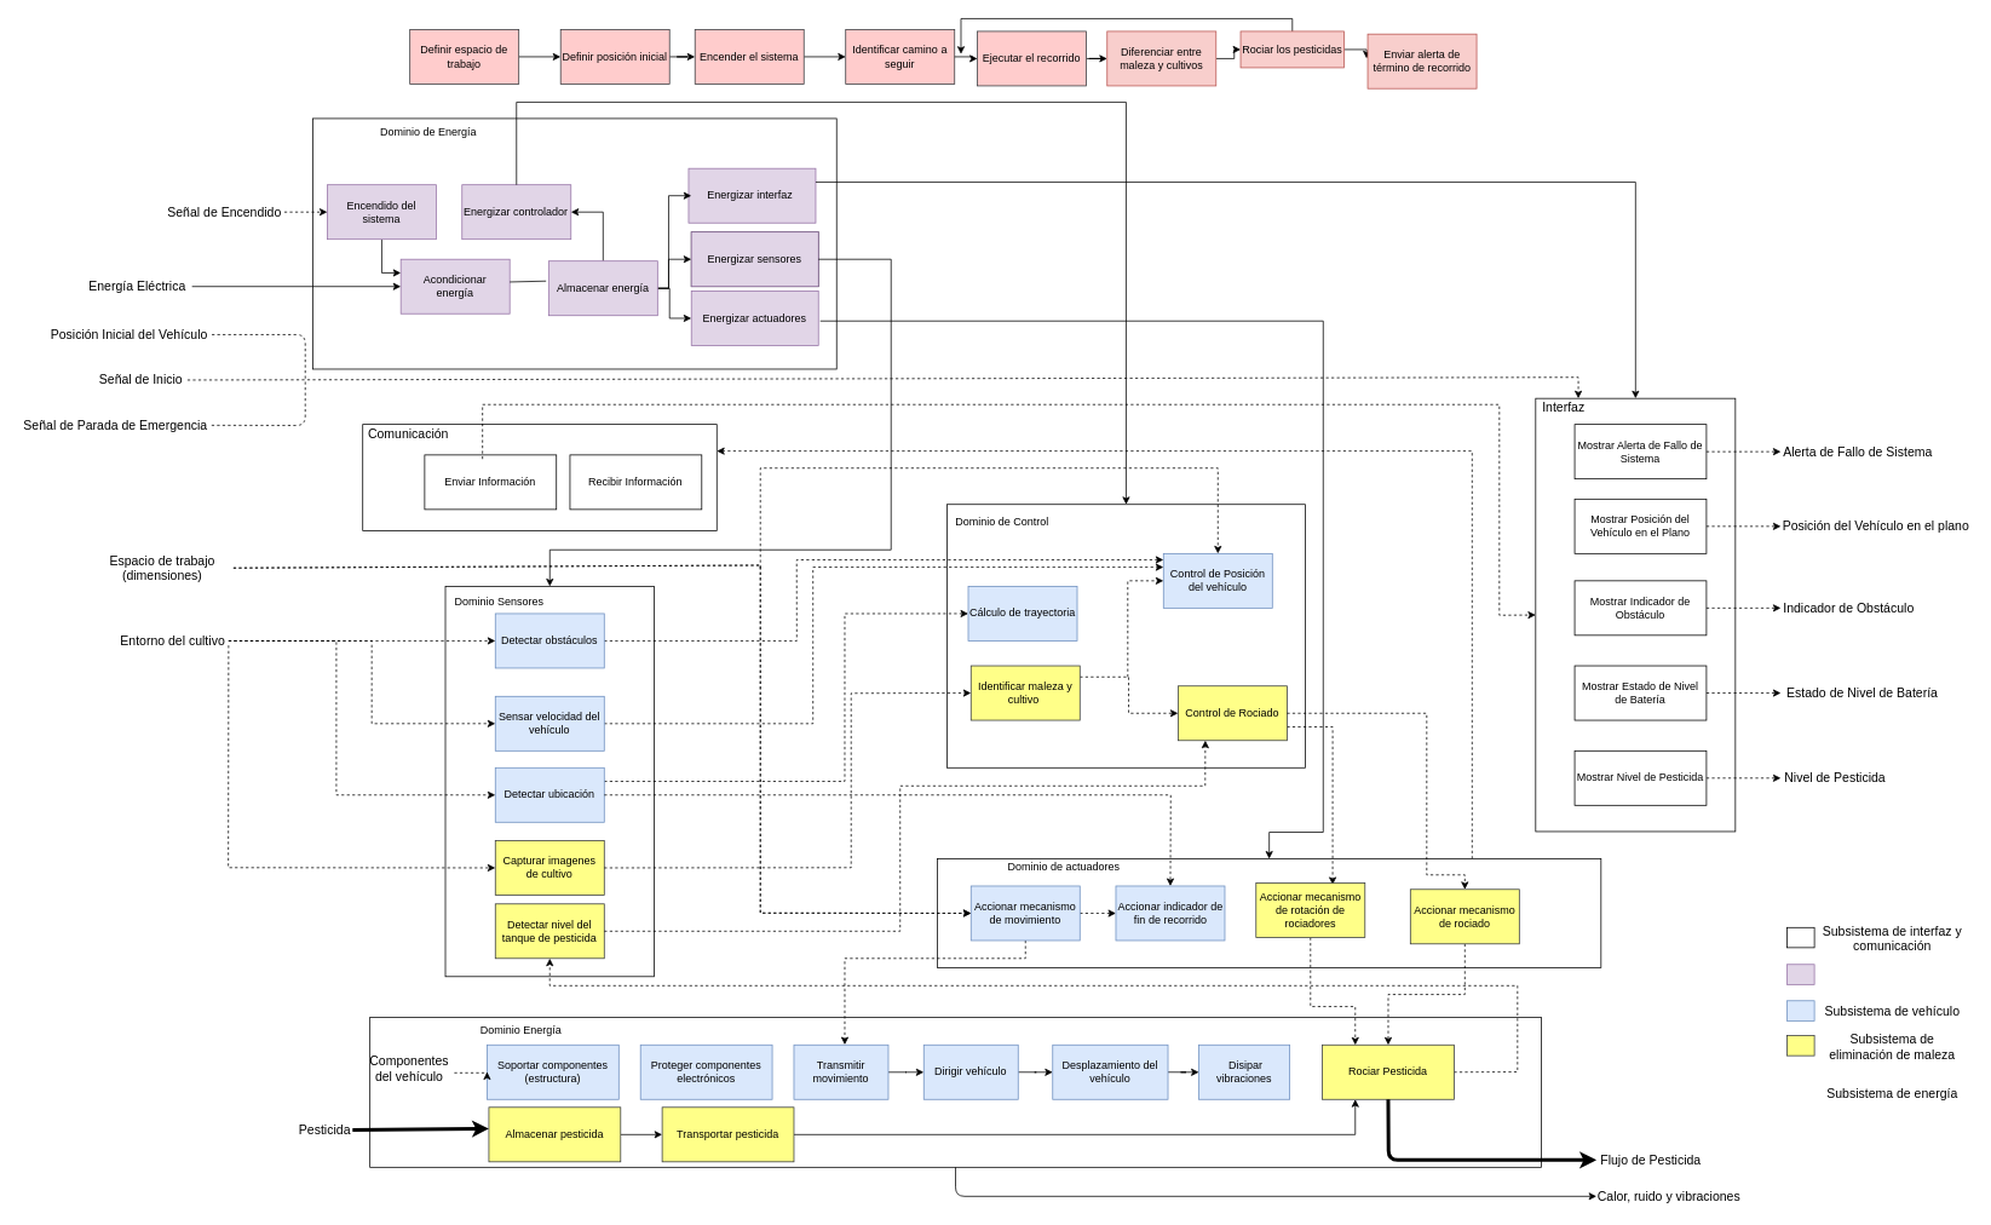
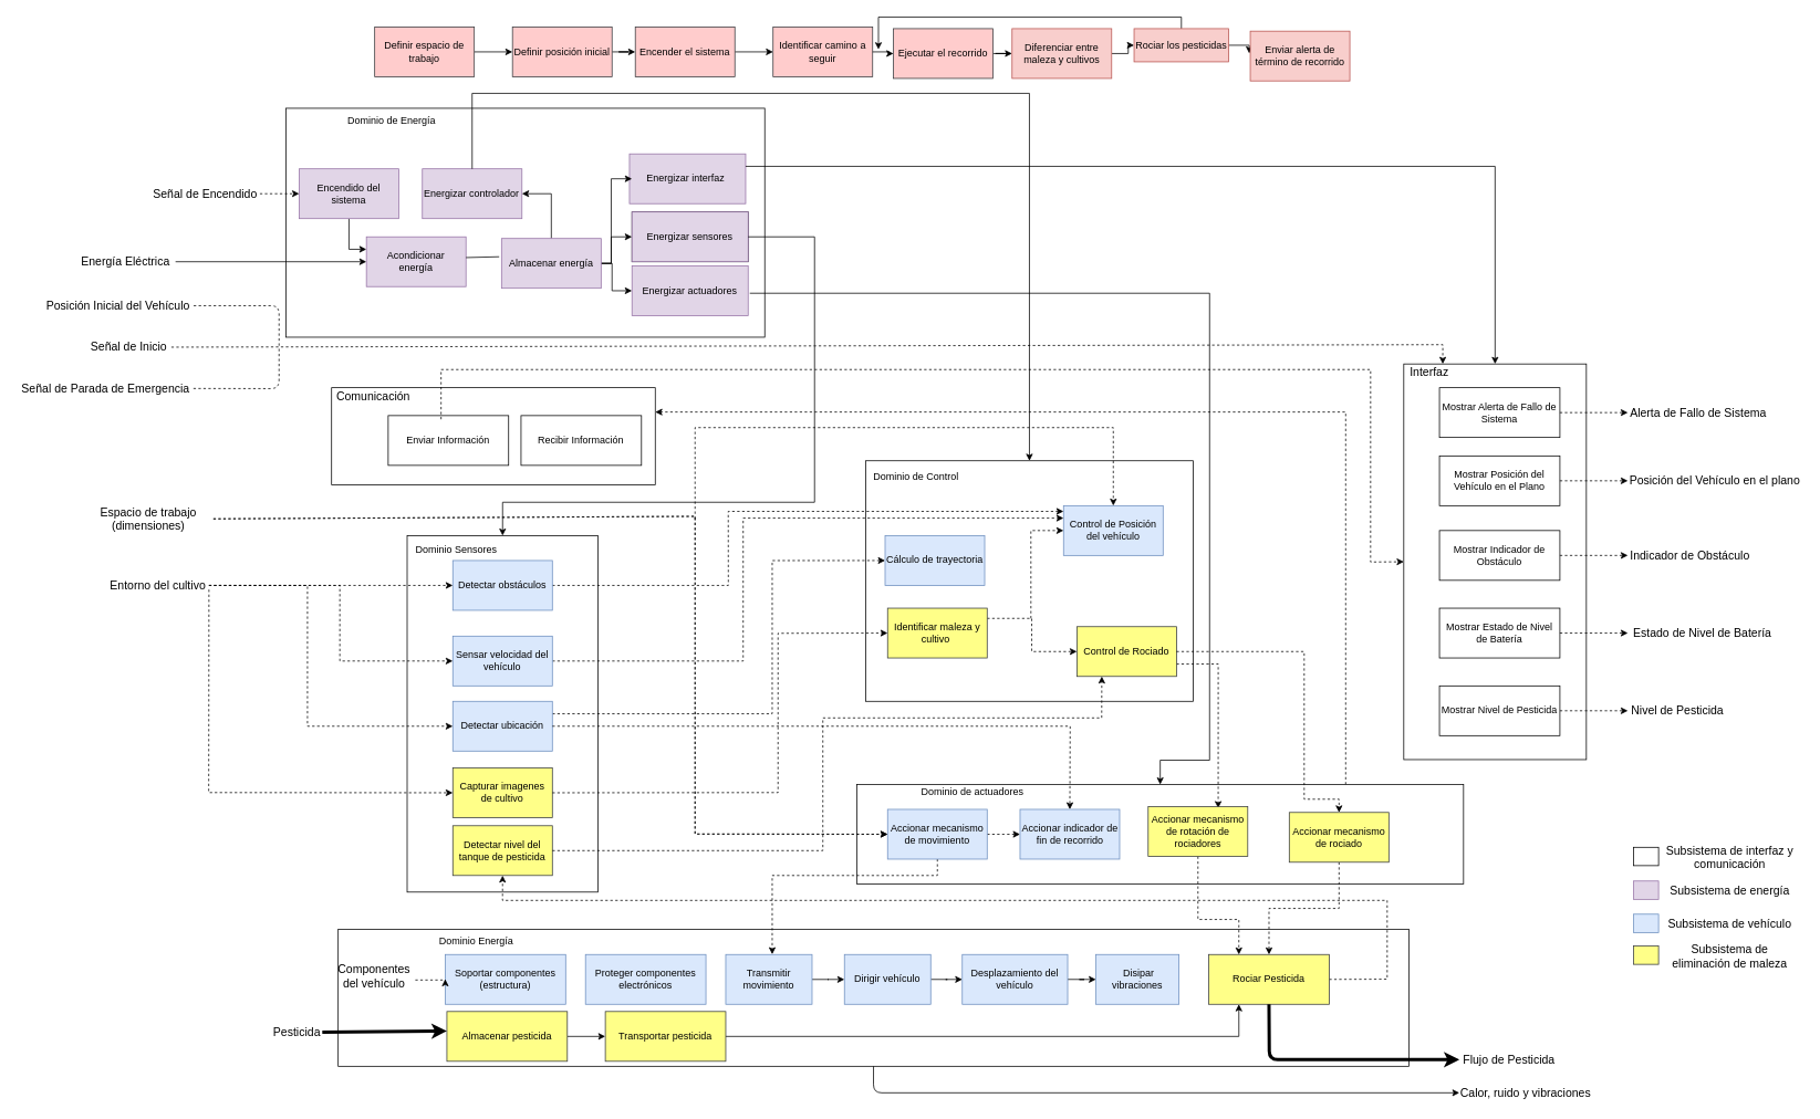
- <mxCell id="123" value="&lt;font style=&quot;font-size: 14px&quot;&gt;Subsistema de energía&lt;/font&gt;" style="text;html=1;strokeColor=none;fillColor=none;align=center;verticalAlign=middle;whiteSpace=wrap;rounded=0;glass=0;fontColor=#000000;" parent="1" vertex="1"><mxGeometry x="2004" y="1193.64" width="160" height="20" as="geometry" /></mxCell>
+ <mxCell id="123" value="&lt;font style=&quot;font-size: 14px&quot;&gt;Subsistema de energía&lt;/font&gt;" style="text;html=1;strokeColor=none;fillColor=none;align=center;verticalAlign=middle;whiteSpace=wrap;rounded=0;glass=0;fontColor=#000000;" parent="1" vertex="1"><mxGeometry x="2004" y="1063.64" width="160" height="20" as="geometry" /></mxCell>
